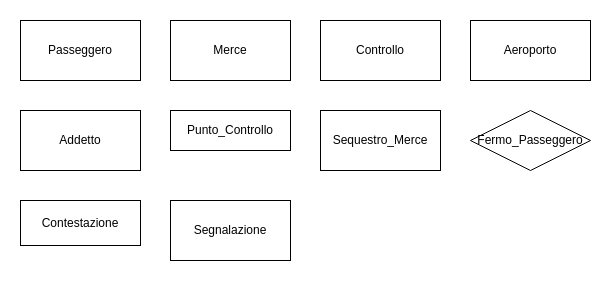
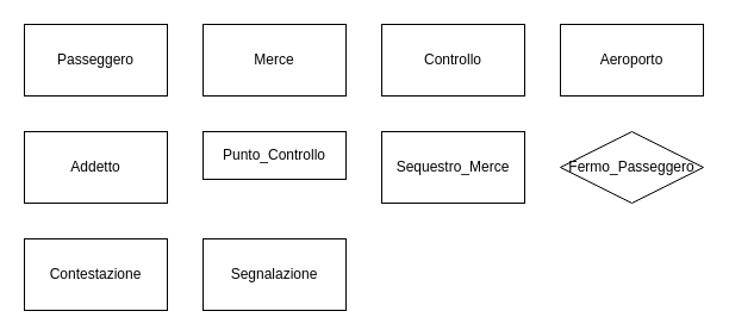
- <mxCell id="10" value="Contestazione" style="rounded=0;whiteSpace=wrap;html=1;" vertex="1" parent="1"><mxGeometry x="20" y="200" width="120" height="45" as="geometry" /></mxCell>
+ <mxCell id="10" value="Contestazione" style="rounded=0;whiteSpace=wrap;html=1;" vertex="1" parent="1"><mxGeometry x="20" y="200" width="120" height="60" as="geometry" /></mxCell>
